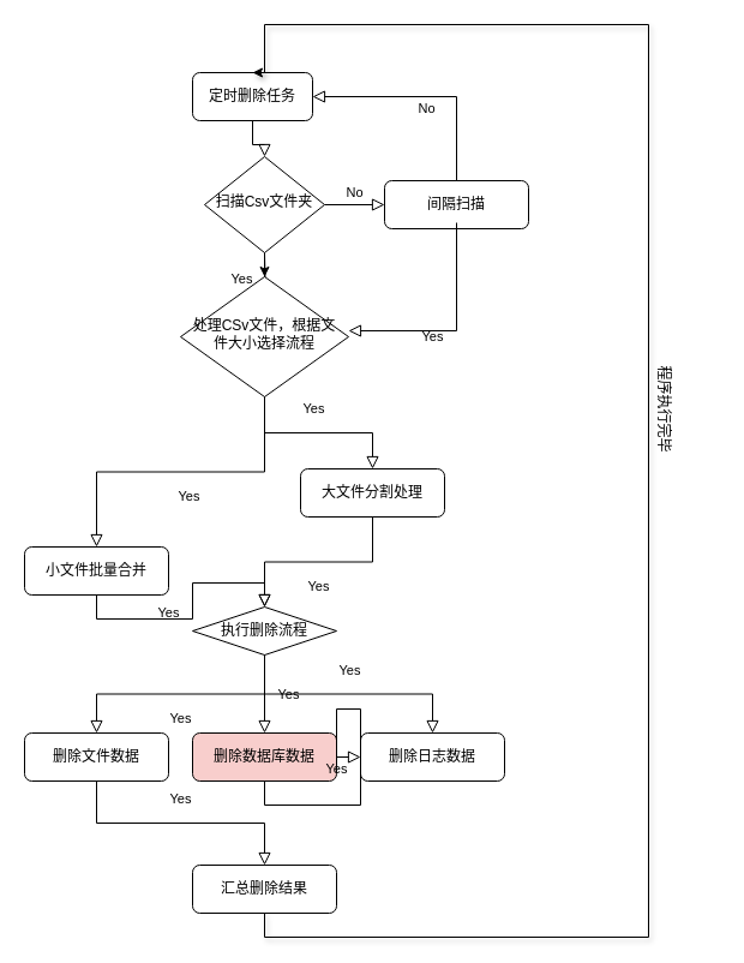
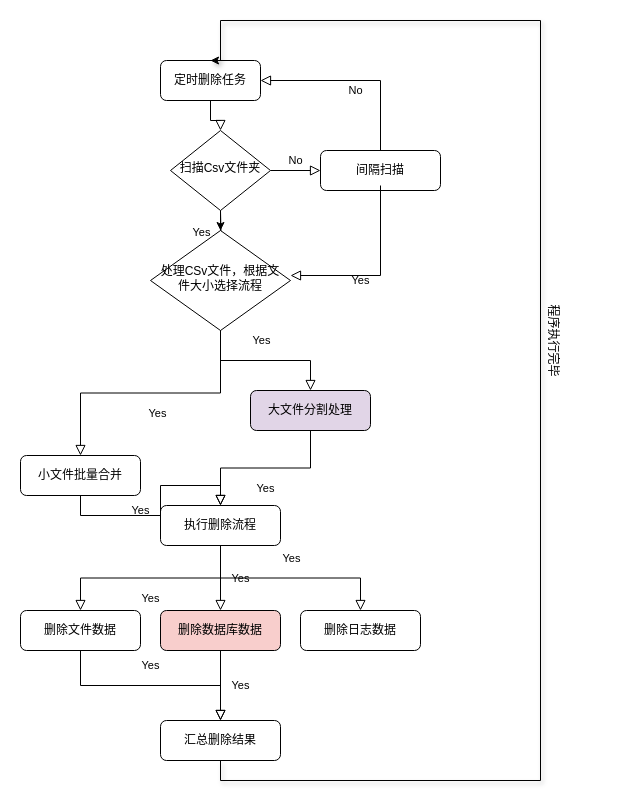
- <mxCell id="13" value="大文件分割处理" style="rounded=1;whiteSpace=wrap;html=1;fontSize=12;glass=0;strokeWidth=1;shadow=0;" vertex="1" parent="1"><mxGeometry x="250" y="390" width="120" height="40" as="geometry" /></mxCell>
+ <mxCell id="13" value="大文件分割处理" style="rounded=1;whiteSpace=wrap;html=1;fontSize=12;glass=0;strokeWidth=1;shadow=0;fillColor=#e1d5e7;" vertex="1" parent="1"><mxGeometry x="250" y="390" width="120" height="40" as="geometry" /></mxCell>
- <mxCell id="16" value="执行删除流程" style="rhombus;whiteSpace=wrap;html=1;fontSize=12;glass=0;strokeWidth=1;shadow=0;" vertex="1" parent="1"><mxGeometry x="160" y="505" width="120" height="40" as="geometry" /></mxCell>
+ <mxCell id="16" value="执行删除流程" style="rounded=1;whiteSpace=wrap;html=1;fontSize=12;glass=0;strokeWidth=1;shadow=0;" vertex="1" parent="1"><mxGeometry x="160" y="505" width="120" height="40" as="geometry" /></mxCell>
- <mxCell id="28" value="Yes" style="rounded=0;html=1;jettySize=auto;orthogonalLoop=1;fontSize=11;endArrow=block;endFill=0;endSize=8;strokeWidth=1;shadow=0;labelBackgroundColor=none;edgeStyle=orthogonalEdgeStyle;exitX=0.5;exitY=1;exitDx=0;exitDy=0;" edge="1" parent="1" source="20" target="21"><mxGeometry y="20" relative="1" as="geometry"><mxPoint as="offset" /><mxPoint x="484" y="713" as="sourcePoint" /><mxPoint x="484" y="753" as="targetPoint" /></mxGeometry></mxCell>
+ <mxCell id="28" value="Yes" style="rounded=0;html=1;jettySize=auto;orthogonalLoop=1;fontSize=11;endArrow=block;endFill=0;endSize=8;strokeWidth=1;shadow=0;labelBackgroundColor=none;edgeStyle=orthogonalEdgeStyle;exitX=0.5;exitY=1;exitDx=0;exitDy=0;" edge="1" parent="1" source="20" target="26"><mxGeometry y="20" relative="1" as="geometry"><mxPoint as="offset" /><mxPoint x="484" y="713" as="sourcePoint" /><mxPoint x="484" y="753" as="targetPoint" /></mxGeometry></mxCell>
